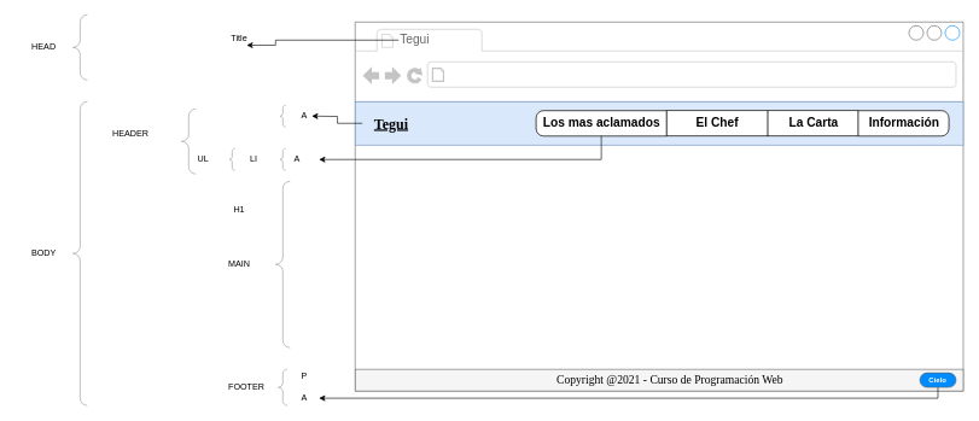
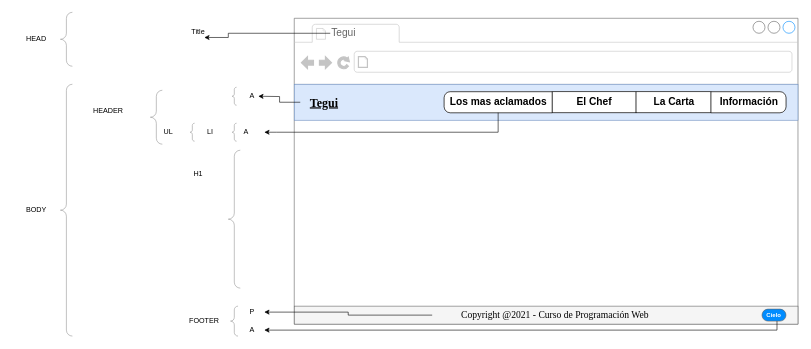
- <mxCell id="33" value="MAIN" style="text;html=1;strokeColor=none;fillColor=none;align=center;verticalAlign=middle;whiteSpace=wrap;rounded=0;" vertex="1" parent="1"><mxGeometry x="290" y="355" width="80" height="20" as="geometry" /></mxCell>
+ <mxCell id="27" style="edgeStyle=orthogonalEdgeStyle;rounded=0;orthogonalLoop=1;jettySize=auto;html=1;exitX=0;exitY=0.5;exitDx=0;exitDy=0;entryX=1;entryY=0.5;entryDx=0;entryDy=0;" edge="1" parent="1" source="12" target="24"><mxGeometry relative="1" as="geometry" /></mxCell>
- <mxCell id="13" value="Cielo" style="strokeWidth=1;shadow=0;dashed=0;align=center;html=1;shape=mxgraph.mockup.buttons.button;strokeColor=#666666;fontColor=#ffffff;mainText=;buttonStyle=round;fontSize=10;fontStyle=1;fillColor=#008cff;whiteSpace=wrap;" parent="2" vertex="1"><mxGeometry x="780" y="485" width="50" height="20" as="geometry" /></mxCell>
+ <mxCell id="13" value="Cielo" style="strokeWidth=1;shadow=0;dashed=0;align=center;html=1;shape=mxgraph.mockup.buttons.button;strokeColor=#666666;fontColor=#ffffff;mainText=;buttonStyle=round;fontSize=10;fontStyle=1;fillColor=#008cff;whiteSpace=wrap;" parent="2" vertex="1"><mxGeometry x="780" y="485" width="40" height="20" as="geometry" /></mxCell>
